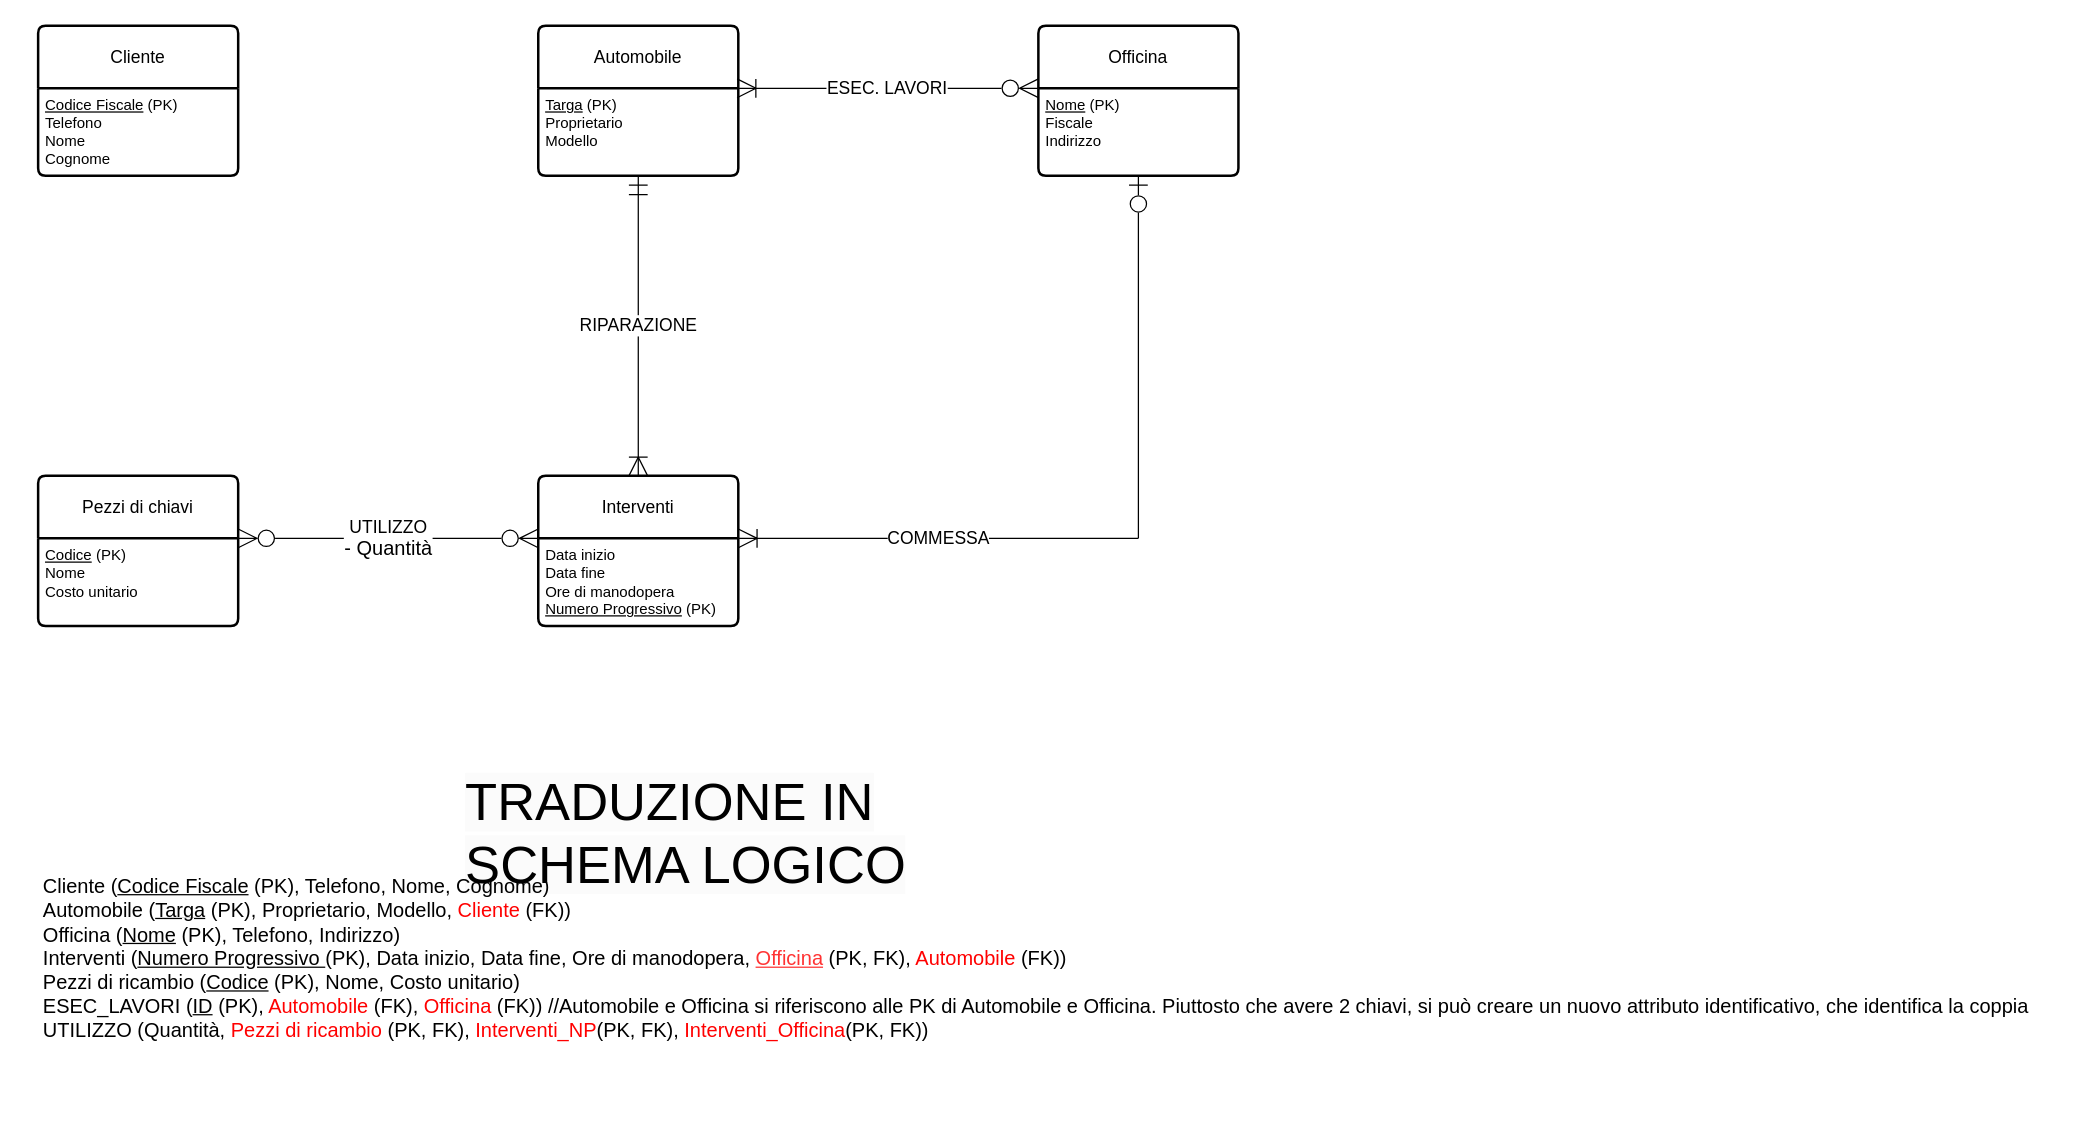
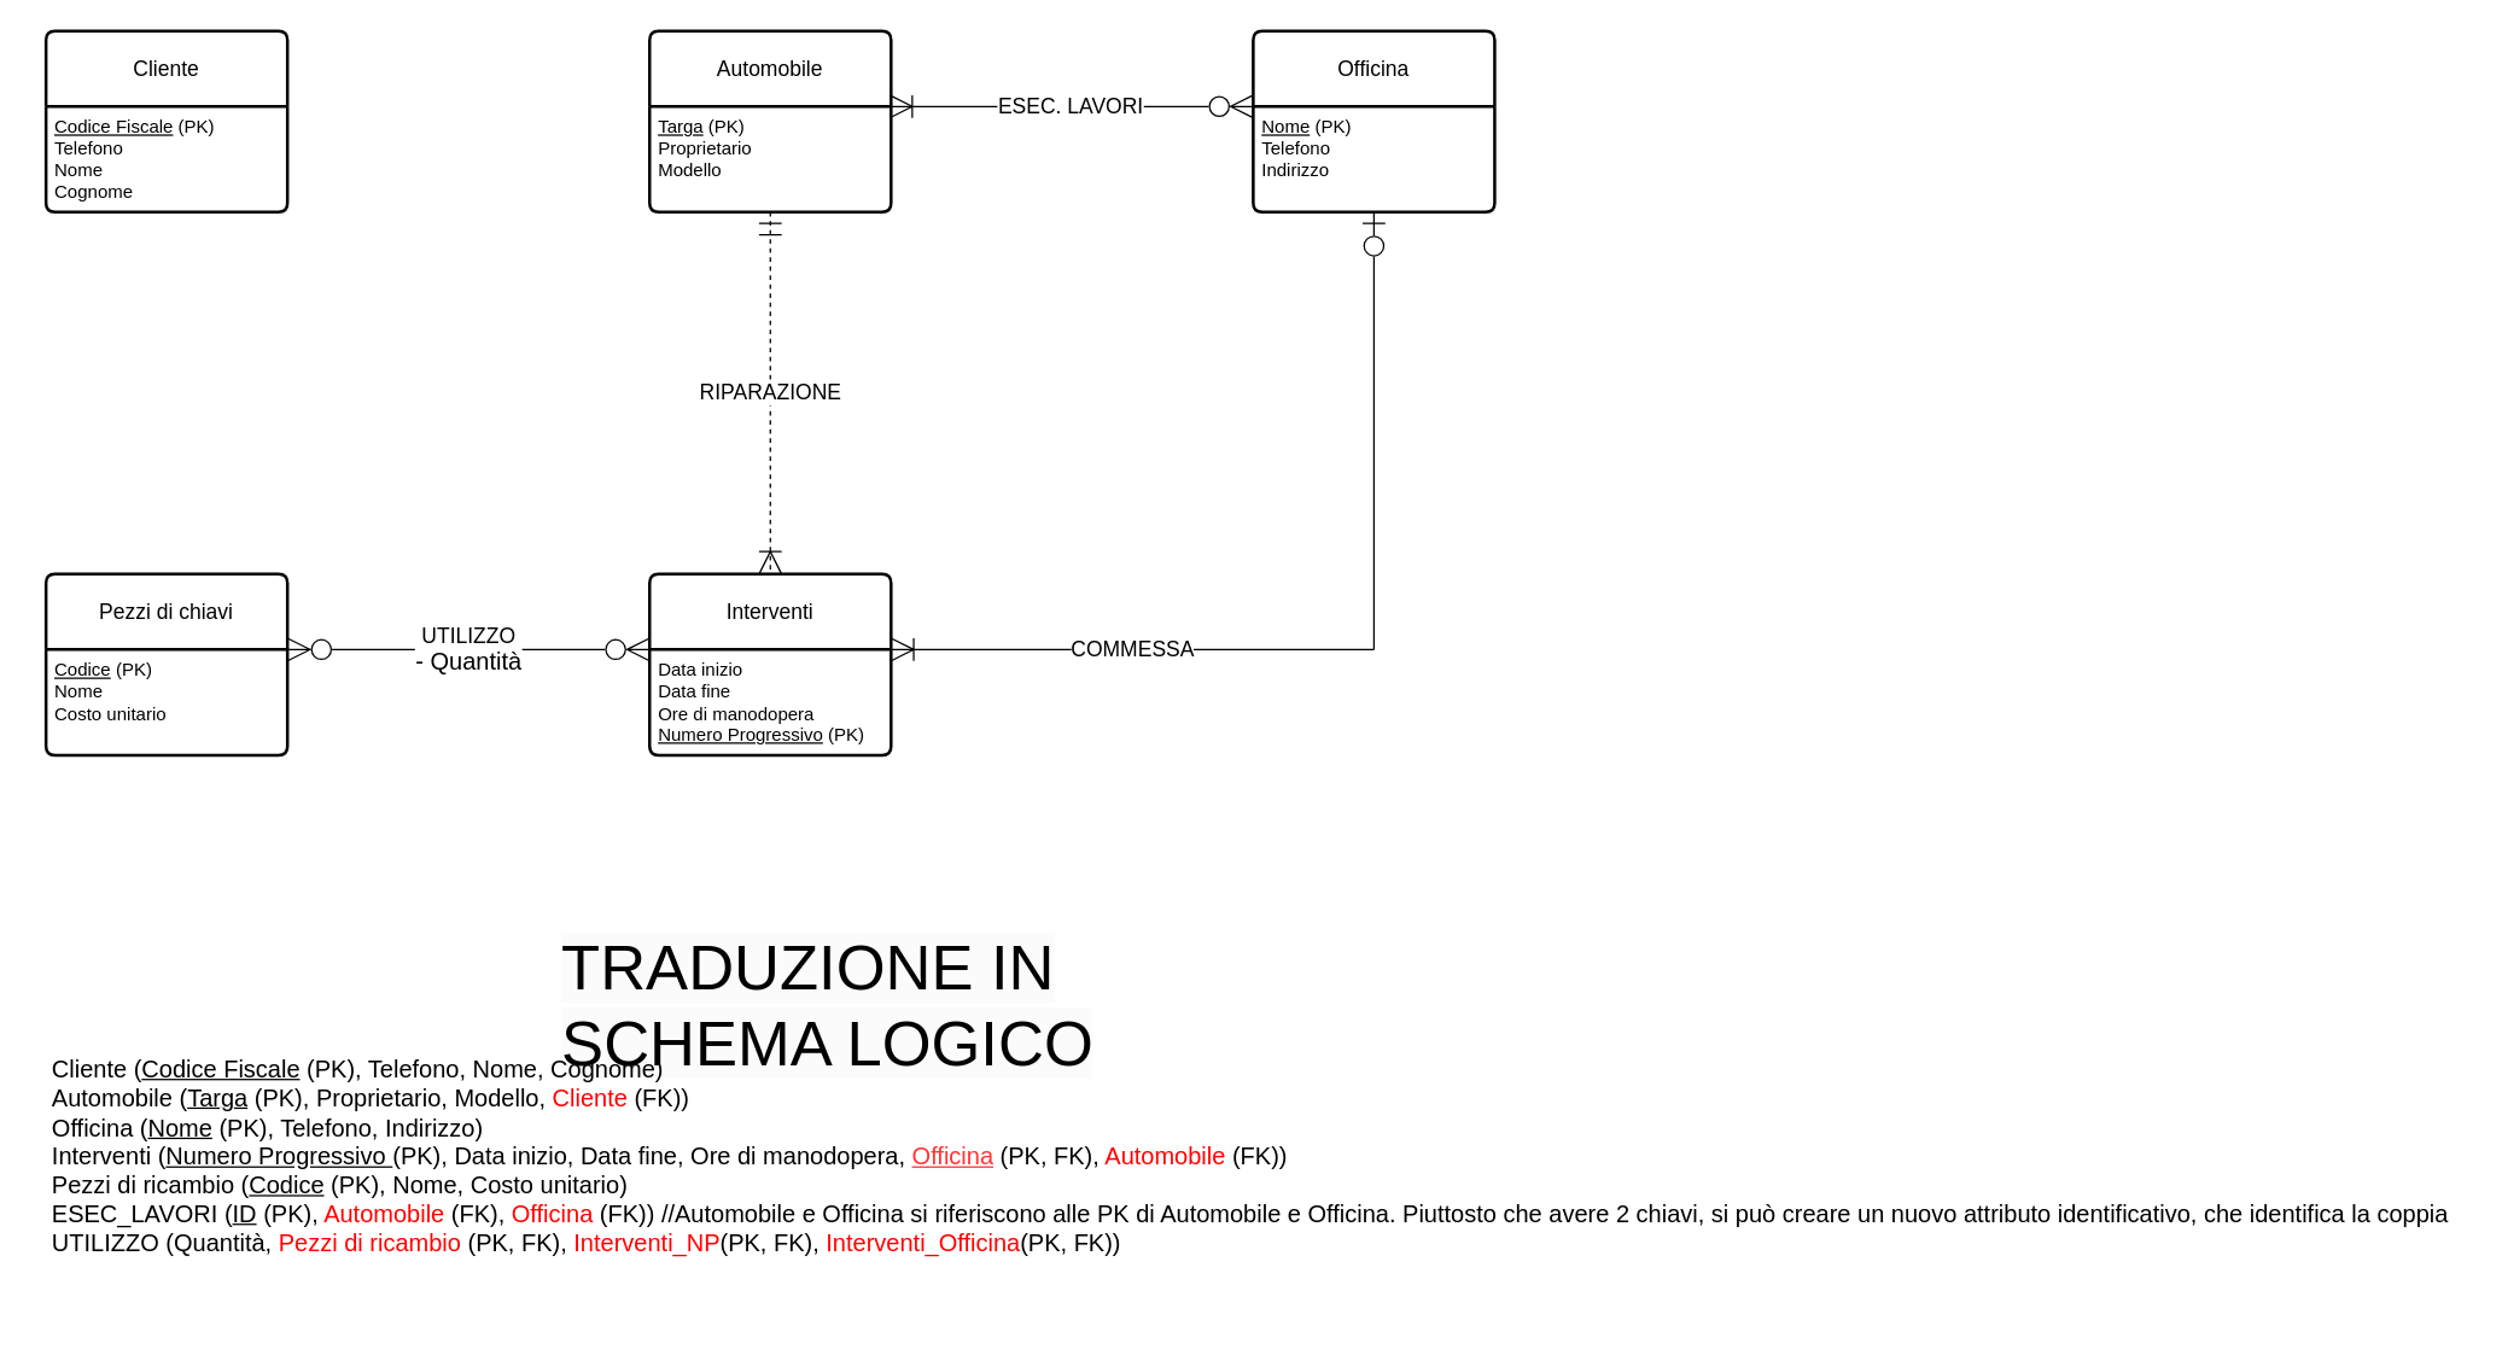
- <mxCell id="7" value="&lt;u&gt;Nome&lt;/u&gt; (PK)&lt;div&gt;&lt;div&gt;Fiscale&lt;/div&gt;&lt;div&gt;Indirizzo&lt;/div&gt;&lt;/div&gt;" style="align=left;strokeColor=none;fillColor=none;spacingLeft=4;fontSize=12;verticalAlign=top;resizable=0;rotatable=0;part=1;html=1;" parent="6" vertex="1"><mxGeometry y="50" width="160" height="70" as="geometry" /></mxCell>
+ <mxCell id="7" value="&lt;u&gt;Nome&lt;/u&gt; (PK)&lt;div&gt;&lt;div&gt;Telefono&lt;/div&gt;&lt;div&gt;Indirizzo&lt;/div&gt;&lt;/div&gt;" style="align=left;strokeColor=none;fillColor=none;spacingLeft=4;fontSize=12;verticalAlign=top;resizable=0;rotatable=0;part=1;html=1;" parent="6" vertex="1"><mxGeometry y="50" width="160" height="70" as="geometry" /></mxCell>
- <mxCell id="11" value="&lt;font style=&quot;font-size: 14px;&quot;&gt;RIPARAZIONE&lt;/font&gt;" style="endArrow=ERoneToMany;html=1;rounded=0;exitX=0.5;exitY=1;exitDx=0;exitDy=0;entryX=0.5;entryY=0;entryDx=0;entryDy=0;endSize=13;startSize=13;endFill=0;startArrow=ERmandOne;startFill=0;" parent="1" source="5" target="9" edge="1"><mxGeometry relative="1" as="geometry"><mxPoint x="400" y="270" as="sourcePoint" /><mxPoint x="560" y="270" as="targetPoint" /></mxGeometry></mxCell>
+ <mxCell id="11" value="&lt;font style=&quot;font-size: 14px;&quot;&gt;RIPARAZIONE&lt;/font&gt;" style="endArrow=ERoneToMany;html=1;rounded=0;exitX=0.5;exitY=1;exitDx=0;exitDy=0;entryX=0.5;entryY=0;entryDx=0;entryDy=0;endSize=13;startSize=13;endFill=0;startArrow=ERmandOne;startFill=0;dashed=1;" parent="1" source="5" target="9" edge="1"><mxGeometry relative="1" as="geometry"><mxPoint x="400" y="270" as="sourcePoint" /><mxPoint x="560" y="270" as="targetPoint" /></mxGeometry></mxCell>
